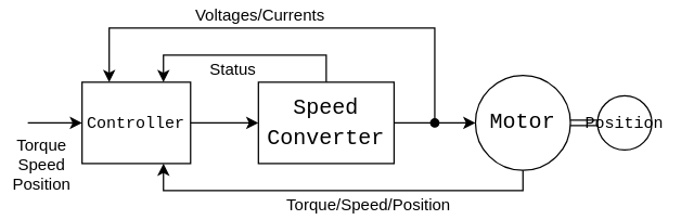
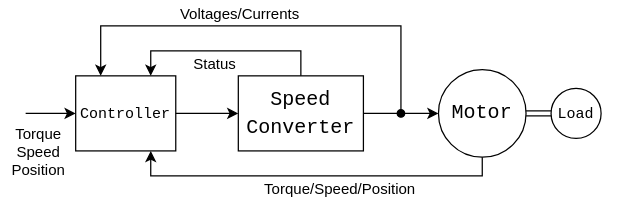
- <mxCell id="11" value="&lt;font face=&quot;Courier New&quot;&gt;Position&lt;/font&gt;" style="ellipse;whiteSpace=wrap;html=1;aspect=fixed;fillColor=none;" vertex="1" parent="1"><mxGeometry x="440" y="70" width="40" height="40" as="geometry" /></mxCell>
+ <mxCell id="11" value="&lt;font face=&quot;Courier New&quot;&gt;Load&lt;/font&gt;" style="ellipse;whiteSpace=wrap;html=1;aspect=fixed;fillColor=none;" vertex="1" parent="1"><mxGeometry x="440" y="70" width="40" height="40" as="geometry" /></mxCell>
